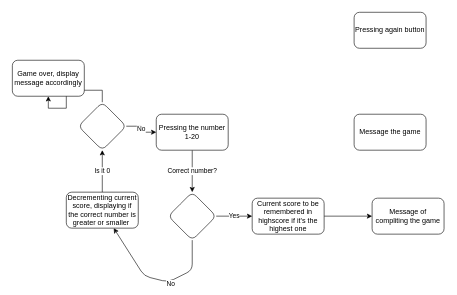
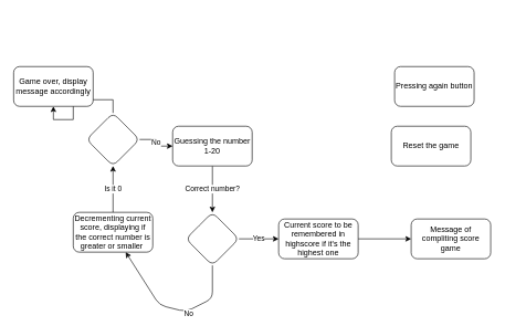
- <mxCell id="17" value="Pressing again button" style="rounded=1;whiteSpace=wrap;html=1;" vertex="1" parent="1"><mxGeometry x="590" y="20" width="120" height="60" as="geometry" /></mxCell>
+ <mxCell id="17" value="Pressing again button" style="rounded=1;whiteSpace=wrap;html=1;" vertex="1" parent="1"><mxGeometry x="595" y="100" width="120" height="60" as="geometry" /></mxCell>
- <mxCell id="3" value="Pressing the number 1-20" style="rounded=1;whiteSpace=wrap;html=1;" vertex="1" parent="1"><mxGeometry x="260" y="190" width="120" height="60" as="geometry" /></mxCell>
+ <mxCell id="3" value="Guessing the number 1-20" style="rounded=1;whiteSpace=wrap;html=1;" vertex="1" parent="1"><mxGeometry x="260" y="190" width="120" height="60" as="geometry" /></mxCell>
- <mxCell id="18" value="Message the game" style="rounded=1;whiteSpace=wrap;html=1;" vertex="1" parent="1"><mxGeometry x="590" y="190" width="120" height="60" as="geometry" /></mxCell>
+ <mxCell id="18" value="Reset the game" style="rounded=1;whiteSpace=wrap;html=1;" vertex="1" parent="1"><mxGeometry x="590" y="190" width="120" height="60" as="geometry" /></mxCell>
- <mxCell id="8" value="Message of compliting the game" style="whiteSpace=wrap;html=1;rounded=1;" vertex="1" parent="1"><mxGeometry x="620" y="330" width="120" height="60" as="geometry" /></mxCell>
+ <mxCell id="8" value="Message of compliting score game" style="whiteSpace=wrap;html=1;rounded=1;" vertex="1" parent="1"><mxGeometry x="620" y="330" width="120" height="60" as="geometry" /></mxCell>
